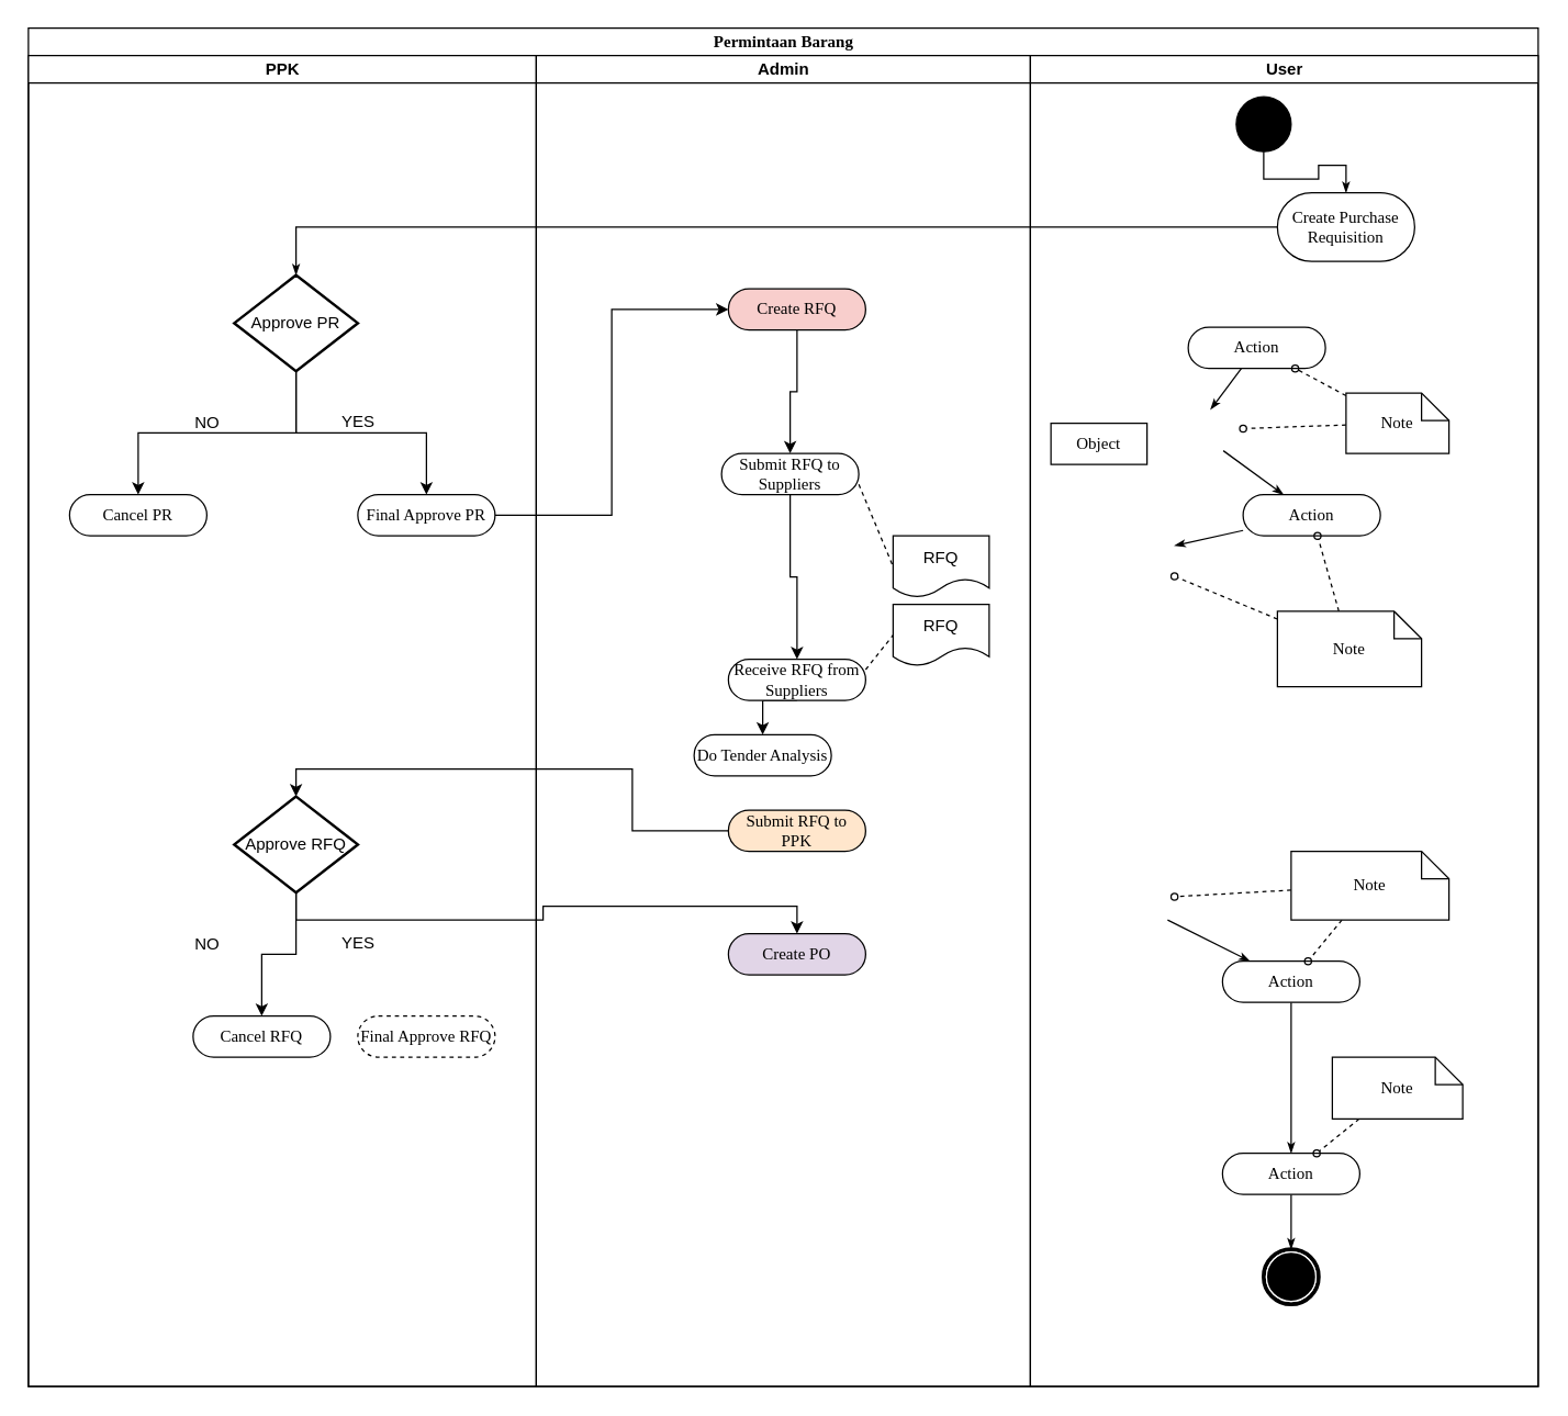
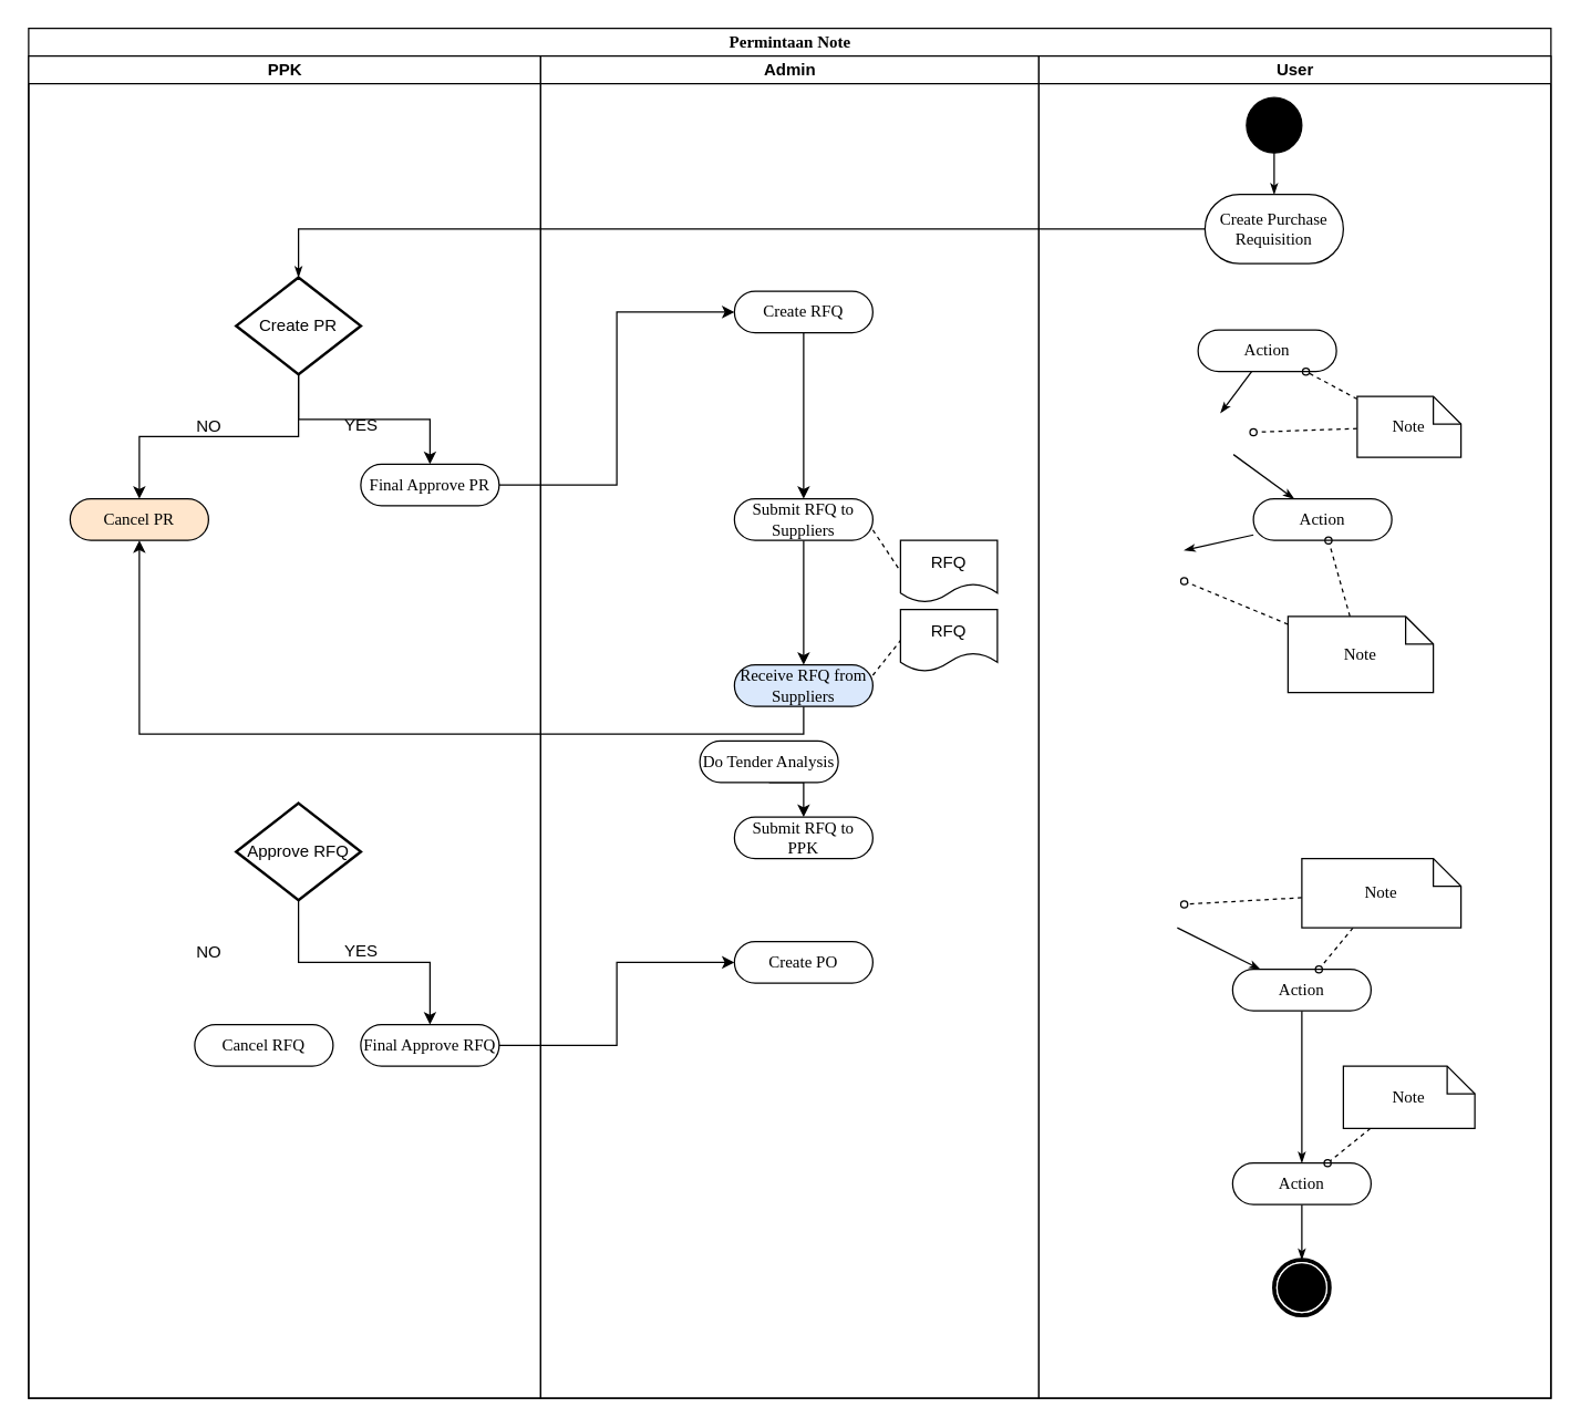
- <mxCell id="2" value="Permintaan Barang" style="swimlane;html=1;childLayout=stackLayout;startSize=20;rounded=0;shadow=0;comic=0;labelBackgroundColor=none;strokeWidth=1;fontFamily=Verdana;fontSize=12;align=center;" parent="1" vertex="1"><mxGeometry x="20" y="20" width="1100" height="990" as="geometry" /></mxCell>
+ <mxCell id="2" value="Permintaan Note" style="swimlane;html=1;childLayout=stackLayout;startSize=20;rounded=0;shadow=0;comic=0;labelBackgroundColor=none;strokeWidth=1;fontFamily=Verdana;fontSize=12;align=center;" parent="1" vertex="1"><mxGeometry x="20" y="20" width="1100" height="990" as="geometry" /></mxCell>
- <mxCell id="33" value="Create Purchase Requisition" style="rounded=1;whiteSpace=wrap;html=1;shadow=0;comic=0;labelBackgroundColor=none;strokeWidth=1;fontFamily=Verdana;fontSize=12;align=center;arcSize=50;" parent="30" vertex="1"><mxGeometry x="180" y="100" width="100" height="50" as="geometry" /></mxCell>
+ <mxCell id="33" value="Create Purchase Requisition" style="rounded=1;whiteSpace=wrap;html=1;shadow=0;comic=0;labelBackgroundColor=none;strokeWidth=1;fontFamily=Verdana;fontSize=12;align=center;arcSize=50;" parent="30" vertex="1"><mxGeometry x="120" y="100" width="100" height="50" as="geometry" /></mxCell>
- <mxCell id="25" value="Create RFQ" style="rounded=1;whiteSpace=wrap;html=1;shadow=0;comic=0;labelBackgroundColor=none;strokeWidth=1;fontFamily=Verdana;fontSize=12;align=center;arcSize=50;fillColor=#f8cecc;" parent="17" vertex="1"><mxGeometry x="140" y="170" width="100" height="30" as="geometry" /></mxCell>
+ <mxCell id="25" value="Create RFQ" style="rounded=1;whiteSpace=wrap;html=1;shadow=0;comic=0;labelBackgroundColor=none;strokeWidth=1;fontFamily=Verdana;fontSize=12;align=center;arcSize=50;" parent="17" vertex="1"><mxGeometry x="140" y="170" width="100" height="30" as="geometry" /></mxCell>
- <mxCell id="6" value="Approve PR" style="strokeWidth=2;html=1;shape=mxgraph.flowchart.decision;whiteSpace=wrap;" parent="3" vertex="1"><mxGeometry x="150" y="160" width="90" height="70" as="geometry" /></mxCell>
+ <mxCell id="6" value="Create PR" style="strokeWidth=2;html=1;shape=mxgraph.flowchart.decision;whiteSpace=wrap;" parent="3" vertex="1"><mxGeometry x="150" y="160" width="90" height="70" as="geometry" /></mxCell>
- <mxCell id="39" value="Object" style="rounded=0;whiteSpace=wrap;html=1;shadow=0;comic=0;labelBackgroundColor=none;strokeWidth=1;fontFamily=Verdana;fontSize=12;align=center;arcSize=50;" parent="30" vertex="1"><mxGeometry x="15" y="268" width="70" height="30" as="geometry" /></mxCell>
- <mxCell id="19" value="Submit RFQ to Suppliers" style="rounded=1;whiteSpace=wrap;html=1;shadow=0;comic=0;labelBackgroundColor=none;strokeWidth=1;fontFamily=Verdana;fontSize=12;align=center;arcSize=50;" parent="17" vertex="1"><mxGeometry x="135" y="290" width="100" height="30" as="geometry" /></mxCell>
+ <mxCell id="19" value="Submit RFQ to Suppliers" style="rounded=1;whiteSpace=wrap;html=1;shadow=0;comic=0;labelBackgroundColor=none;strokeWidth=1;fontFamily=Verdana;fontSize=12;align=center;arcSize=50;" parent="17" vertex="1"><mxGeometry x="140" y="320" width="100" height="30" as="geometry" /></mxCell>
- <mxCell id="7" value="Cancel PR" style="rounded=1;whiteSpace=wrap;html=1;shadow=0;comic=0;labelBackgroundColor=none;strokeWidth=1;fontFamily=Verdana;fontSize=12;align=center;arcSize=50;" parent="3" vertex="1"><mxGeometry x="30" y="320" width="100" height="30" as="geometry" /></mxCell>
+ <mxCell id="7" value="Cancel PR" style="rounded=1;whiteSpace=wrap;html=1;shadow=0;comic=0;labelBackgroundColor=none;strokeWidth=1;fontFamily=Verdana;fontSize=12;align=center;arcSize=50;fillColor=#ffe6cc;" parent="3" vertex="1"><mxGeometry x="30" y="320" width="100" height="30" as="geometry" /></mxCell>
- <mxCell id="8" value="Final Approve PR" style="rounded=1;whiteSpace=wrap;html=1;shadow=0;comic=0;labelBackgroundColor=none;strokeWidth=1;fontFamily=Verdana;fontSize=12;align=center;arcSize=50;" parent="3" vertex="1"><mxGeometry x="240" y="320" width="100" height="30" as="geometry" /></mxCell>
+ <mxCell id="8" value="Final Approve PR" style="rounded=1;whiteSpace=wrap;html=1;shadow=0;comic=0;labelBackgroundColor=none;strokeWidth=1;fontFamily=Verdana;fontSize=12;align=center;arcSize=50;" parent="3" vertex="1"><mxGeometry x="240" y="295" width="100" height="30" as="geometry" /></mxCell>
- <mxCell id="23" value="Receive RFQ from Suppliers" style="rounded=1;whiteSpace=wrap;html=1;shadow=0;comic=0;labelBackgroundColor=none;strokeWidth=1;fontFamily=Verdana;fontSize=12;align=center;arcSize=50;" parent="17" vertex="1"><mxGeometry x="140" y="440" width="100" height="30" as="geometry" /></mxCell>
+ <mxCell id="23" value="Receive RFQ from Suppliers" style="rounded=1;whiteSpace=wrap;html=1;shadow=0;comic=0;labelBackgroundColor=none;strokeWidth=1;fontFamily=Verdana;fontSize=12;align=center;arcSize=50;fillColor=#dae8fc;" parent="17" vertex="1"><mxGeometry x="140" y="440" width="100" height="30" as="geometry" /></mxCell>
- <mxCell id="22" style="edgeStyle=orthogonalEdgeStyle;rounded=0;orthogonalLoop=1;jettySize=auto;html=1;exitX=0.5;exitY=1;exitDx=0;exitDy=0;entryX=0.5;entryY=0;entryDx=0;entryDy=0;" edge="1" parent="17" source="23" target="29"><mxGeometry relative="1" as="geometry" /></mxCell>
+ <mxCell id="22" style="edgeStyle=orthogonalEdgeStyle;rounded=0;orthogonalLoop=1;jettySize=auto;html=1;exitX=0.5;exitY=1;exitDx=0;exitDy=0;" edge="1" parent="17" source="23" target="7"><mxGeometry relative="1" as="geometry" /></mxCell>
- <mxCell id="59" style="edgeStyle=orthogonalEdgeStyle;rounded=0;orthogonalLoop=1;jettySize=auto;html=1;exitX=0;exitY=0.5;exitDx=0;exitDy=0;entryX=0.5;entryY=0;entryDx=0;entryDy=0;entryPerimeter=0;" edge="1" parent="2" source="26" target="10"><mxGeometry relative="1" as="geometry"><Array as="points"><mxPoint x="440" y="585" /><mxPoint x="440" y="540" /><mxPoint x="195" y="540" /></Array></mxGeometry></mxCell>
+ <mxCell id="28" style="edgeStyle=orthogonalEdgeStyle;rounded=0;orthogonalLoop=1;jettySize=auto;html=1;exitX=0.5;exitY=1;exitDx=0;exitDy=0;entryX=0.5;entryY=0;entryDx=0;entryDy=0;" edge="1" parent="17" source="29" target="26"><mxGeometry relative="1" as="geometry" /></mxCell>
- <mxCell id="26" value="Submit RFQ to PPK" style="rounded=1;whiteSpace=wrap;html=1;shadow=0;comic=0;labelBackgroundColor=none;strokeWidth=1;fontFamily=Verdana;fontSize=12;align=center;arcSize=50;fillColor=#ffe6cc;" vertex="1" parent="17"><mxGeometry x="140" y="550" width="100" height="30" as="geometry" /></mxCell>
+ <mxCell id="26" value="Submit RFQ to PPK" style="rounded=1;whiteSpace=wrap;html=1;shadow=0;comic=0;labelBackgroundColor=none;strokeWidth=1;fontFamily=Verdana;fontSize=12;align=center;arcSize=50;" vertex="1" parent="17"><mxGeometry x="140" y="550" width="100" height="30" as="geometry" /></mxCell>
- <mxCell id="14" style="edgeStyle=orthogonalEdgeStyle;rounded=0;orthogonalLoop=1;jettySize=auto;html=1;exitX=0.5;exitY=1;exitDx=0;exitDy=0;exitPerimeter=0;" edge="1" parent="3" source="10" target="27"><mxGeometry relative="1" as="geometry" /></mxCell>
+ <mxCell id="14" style="edgeStyle=orthogonalEdgeStyle;rounded=0;orthogonalLoop=1;jettySize=auto;html=1;exitX=0.5;exitY=1;exitDx=0;exitDy=0;exitPerimeter=0;entryX=0.5;entryY=0;entryDx=0;entryDy=0;" edge="1" parent="3" source="10" target="13"><mxGeometry relative="1" as="geometry" /></mxCell>
- <mxCell id="27" value="Create PO" style="rounded=1;whiteSpace=wrap;html=1;shadow=0;comic=0;labelBackgroundColor=none;strokeWidth=1;fontFamily=Verdana;fontSize=12;align=center;arcSize=50;fillColor=#e1d5e7;" vertex="1" parent="17"><mxGeometry x="140" y="640" width="100" height="30" as="geometry" /></mxCell>
+ <mxCell id="27" value="Create PO" style="rounded=1;whiteSpace=wrap;html=1;shadow=0;comic=0;labelBackgroundColor=none;strokeWidth=1;fontFamily=Verdana;fontSize=12;align=center;arcSize=50;" vertex="1" parent="17"><mxGeometry x="140" y="640" width="100" height="30" as="geometry" /></mxCell>
- <mxCell id="12" style="edgeStyle=orthogonalEdgeStyle;rounded=0;orthogonalLoop=1;jettySize=auto;html=1;exitX=0.5;exitY=1;exitDx=0;exitDy=0;exitPerimeter=0;entryX=0.5;entryY=0;entryDx=0;entryDy=0;" edge="1" parent="3" source="10" target="11"><mxGeometry relative="1" as="geometry" /></mxCell>
+ <mxCell id="60" style="edgeStyle=orthogonalEdgeStyle;rounded=0;orthogonalLoop=1;jettySize=auto;html=1;exitX=1;exitY=0.5;exitDx=0;exitDy=0;entryX=0;entryY=0.5;entryDx=0;entryDy=0;" edge="1" parent="2" source="13" target="27"><mxGeometry relative="1" as="geometry" /></mxCell>
- <mxCell id="13" value="Final Approve RFQ" style="rounded=1;whiteSpace=wrap;html=1;shadow=0;comic=0;labelBackgroundColor=none;strokeWidth=1;fontFamily=Verdana;fontSize=12;align=center;arcSize=50;dashed=1;" vertex="1" parent="3"><mxGeometry x="240" y="700" width="100" height="30" as="geometry" /></mxCell>
+ <mxCell id="13" value="Final Approve RFQ" style="rounded=1;whiteSpace=wrap;html=1;shadow=0;comic=0;labelBackgroundColor=none;strokeWidth=1;fontFamily=Verdana;fontSize=12;align=center;arcSize=50;" vertex="1" parent="3"><mxGeometry x="240" y="700" width="100" height="30" as="geometry" /></mxCell>
